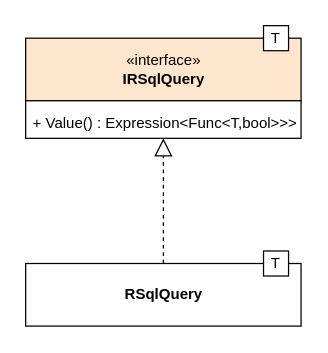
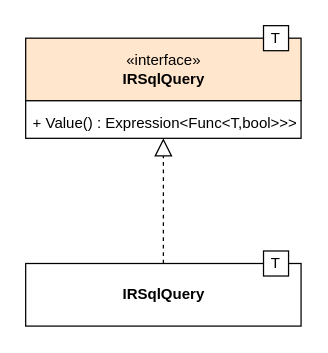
- <mxCell id="6" value="&lt;b&gt;RSqlQuery&lt;/b&gt;" style="html=1;" parent="1" vertex="1"><mxGeometry x="20" y="210" width="220" height="50" as="geometry" /></mxCell>
+ <mxCell id="6" value="&lt;b&gt;IRSqlQuery&lt;/b&gt;" style="html=1;" parent="1" vertex="1"><mxGeometry x="20" y="210" width="220" height="50" as="geometry" /></mxCell>
